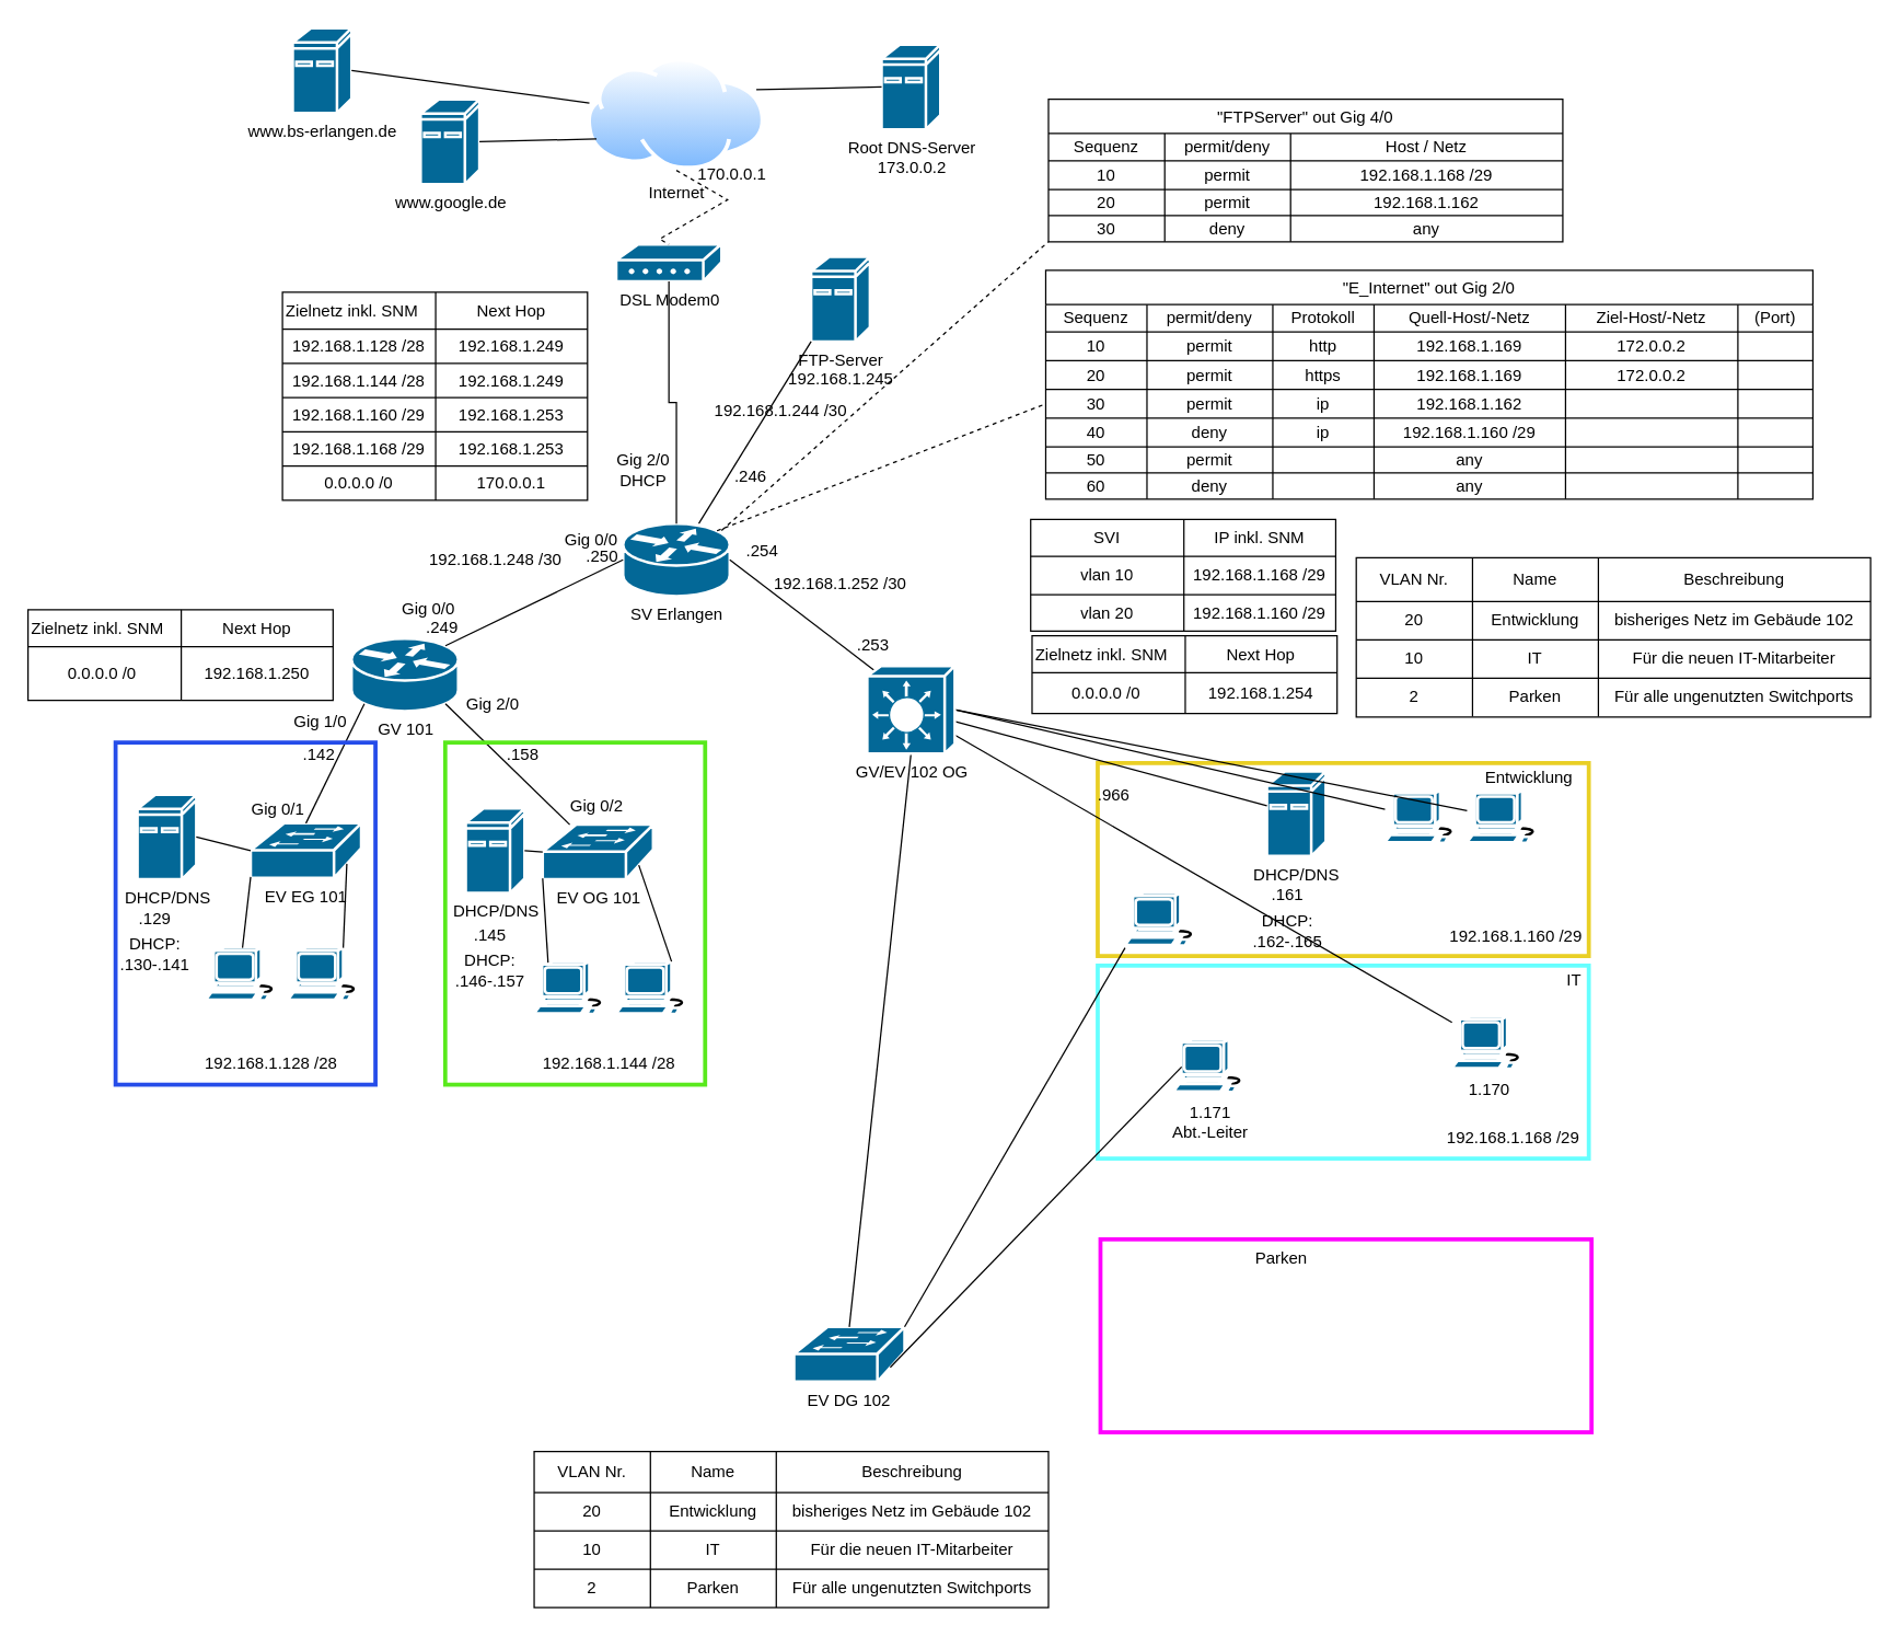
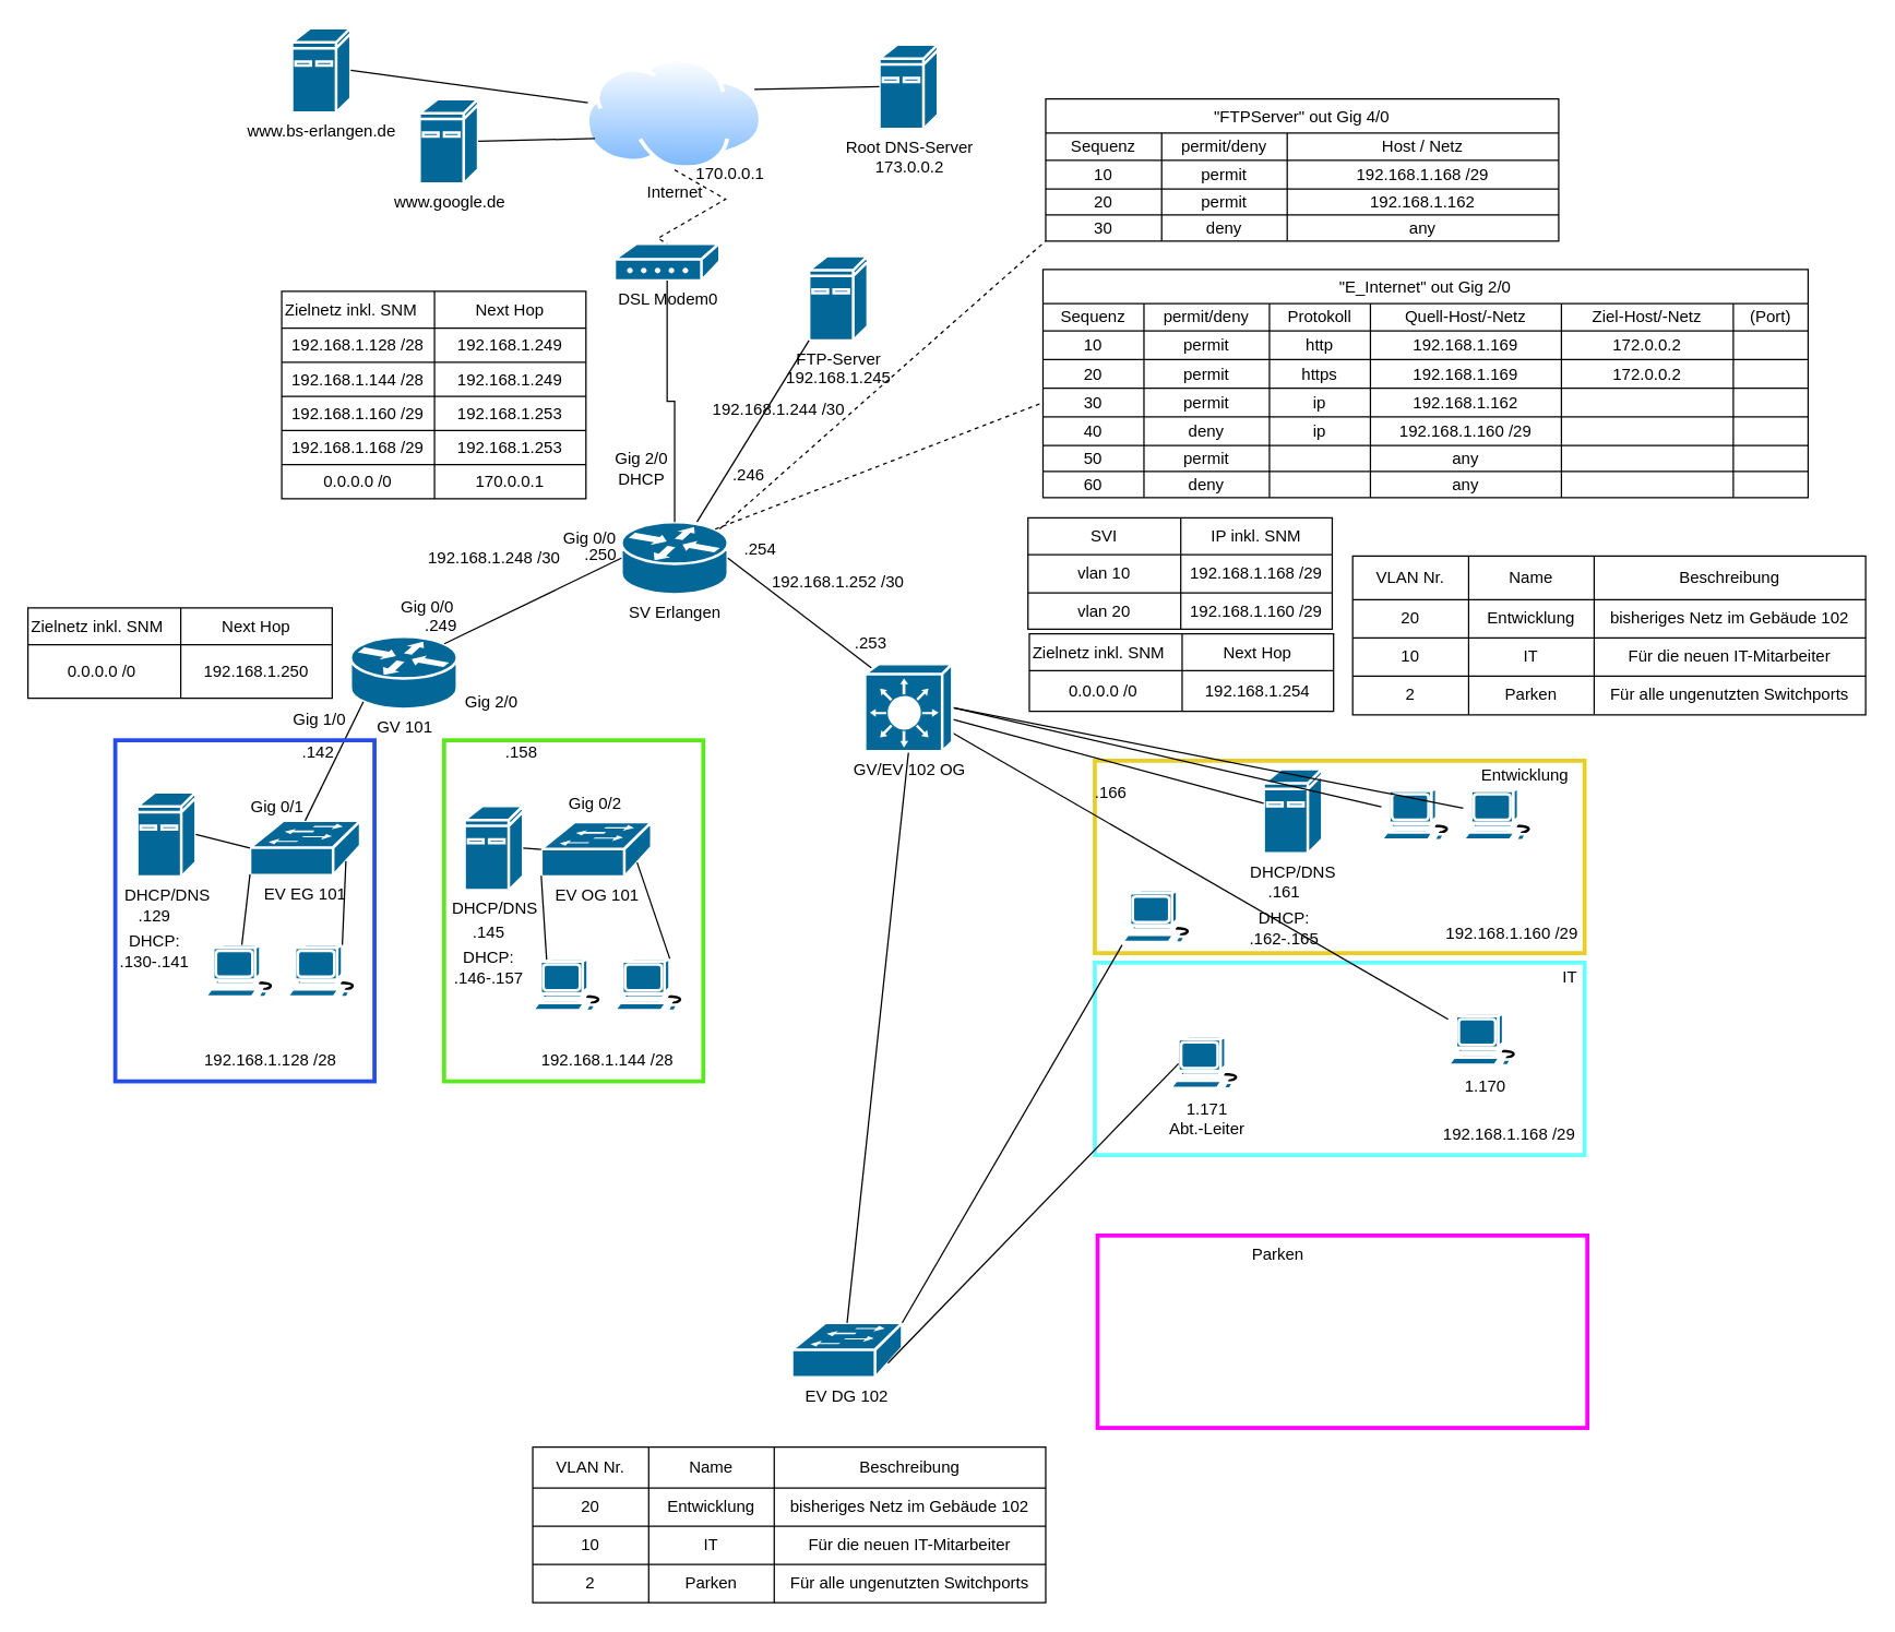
- <mxCell id="31" value="" style="endArrow=none;html=1;rounded=0;exitX=0.88;exitY=0.9;exitDx=0;exitDy=0;exitPerimeter=0;" parent="1" source="3" target="4" edge="1"><mxGeometry width="50" height="50" relative="1" as="geometry"><mxPoint x="471" y="221" as="sourcePoint" /><mxPoint x="357" y="243" as="targetPoint" /></mxGeometry></mxCell>
- <mxCell id="47" value=".966" style="text;html=1;strokeColor=none;fillColor=none;align=center;verticalAlign=middle;whiteSpace=wrap;rounded=0;" parent="1" vertex="1"><mxGeometry x="784" y="566" width="60" height="30" as="geometry" /></mxCell>
+ <mxCell id="47" value=".166" style="text;html=1;strokeColor=none;fillColor=none;align=center;verticalAlign=middle;whiteSpace=wrap;rounded=0;" parent="1" vertex="1"><mxGeometry x="784" y="566" width="60" height="30" as="geometry" /></mxCell>
